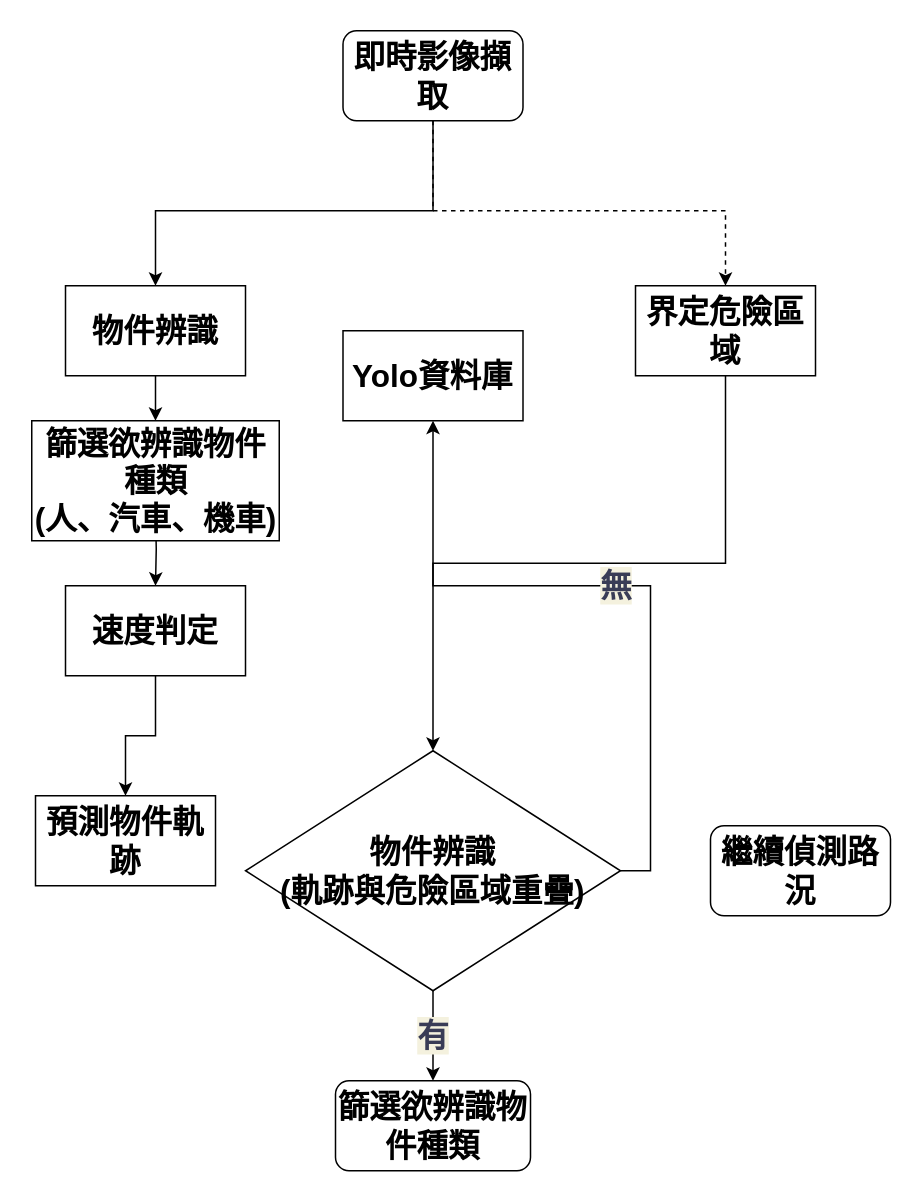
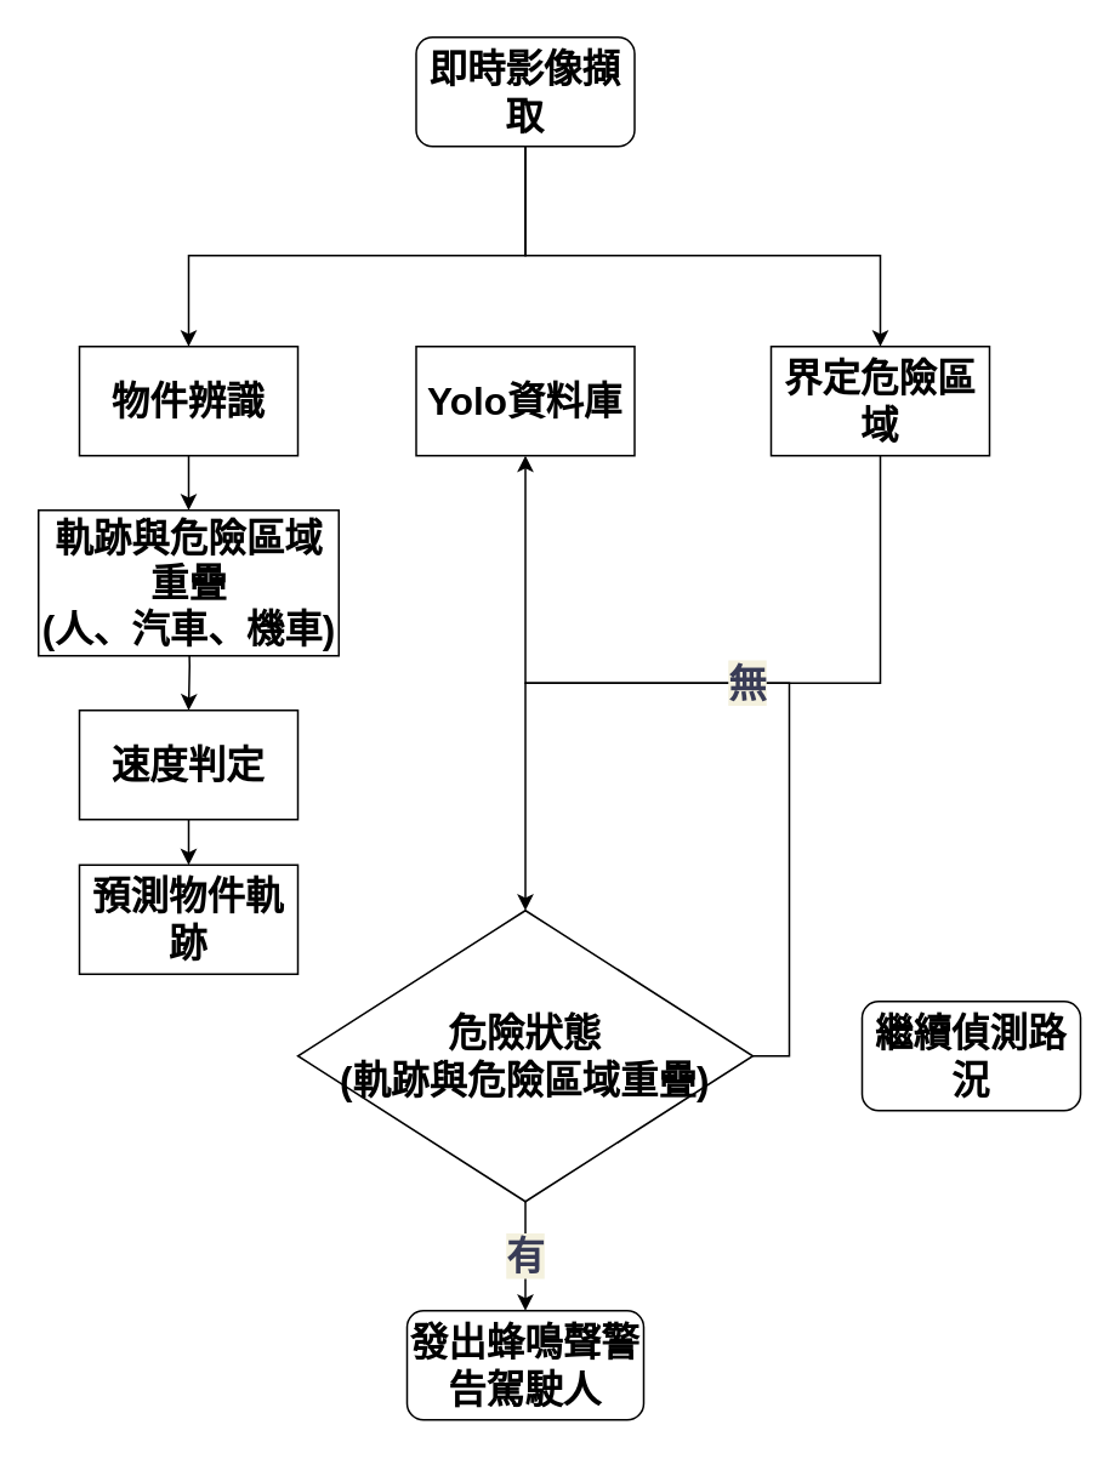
- <mxCell id="5" style="edgeStyle=orthogonalEdgeStyle;rounded=0;orthogonalLoop=1;jettySize=auto;html=1;entryX=0.5;entryY=0;entryDx=0;entryDy=0;labelBackgroundColor=#F4F1DE;fontColor=#393C56;fontSize=21;dashed=1;" edge="1" parent="1" source="6" target="15"><mxGeometry relative="1" as="geometry"><mxPoint x="483" y="180" as="targetPoint" /><Array as="points"><mxPoint x="288" y="140" /><mxPoint x="483" y="140" /></Array></mxGeometry></mxCell>
+ <mxCell id="5" style="edgeStyle=orthogonalEdgeStyle;rounded=0;orthogonalLoop=1;jettySize=auto;html=1;entryX=0.5;entryY=0;entryDx=0;entryDy=0;labelBackgroundColor=#F4F1DE;fontColor=#393C56;fontSize=21;" edge="1" parent="1" source="6" target="15"><mxGeometry relative="1" as="geometry"><mxPoint x="483" y="180" as="targetPoint" /><Array as="points"><mxPoint x="288" y="140" /><mxPoint x="483" y="140" /></Array></mxGeometry></mxCell>
- <mxCell id="7" value="&lt;font style=&quot;font-size: 21px;&quot;&gt;&lt;b style=&quot;font-size: 21px;&quot;&gt;Yolo資料庫&lt;/b&gt;&lt;/font&gt;" style="rounded=0;whiteSpace=wrap;html=1;flipH=1;fontSize=21;" vertex="1" parent="1"><mxGeometry x="228" y="220" width="120" height="60" as="geometry" /></mxCell>
+ <mxCell id="7" value="&lt;font style=&quot;font-size: 21px;&quot;&gt;&lt;b style=&quot;font-size: 21px;&quot;&gt;Yolo資料庫&lt;/b&gt;&lt;/font&gt;" style="rounded=0;whiteSpace=wrap;html=1;flipH=1;fontSize=21;" vertex="1" parent="1"><mxGeometry x="228" y="190" width="120" height="60" as="geometry" /></mxCell>
- <mxCell id="10" value="&lt;font style=&quot;font-size: 21px;&quot;&gt;&lt;b style=&quot;font-size: 21px;&quot;&gt;篩選欲辨識物件種類&lt;br style=&quot;font-size: 21px;&quot;&gt;(人、汽車、機車)&lt;/b&gt;&lt;/font&gt;" style="rounded=0;whiteSpace=wrap;html=1;flipH=0;fontSize=21;" vertex="1" parent="1"><mxGeometry x="20.5" y="280" width="165" height="80" as="geometry" /></mxCell>
+ <mxCell id="10" value="&lt;font style=&quot;font-size: 21px;&quot;&gt;&lt;b style=&quot;font-size: 21px;&quot;&gt;軌跡與危險區域重疊&lt;br style=&quot;font-size: 21px;&quot;&gt;(人、汽車、機車)&lt;/b&gt;&lt;/font&gt;" style="rounded=0;whiteSpace=wrap;html=1;flipH=0;fontSize=21;" vertex="1" parent="1"><mxGeometry x="20.5" y="280" width="165" height="80" as="geometry" /></mxCell>
- <mxCell id="8" value="&lt;font style=&quot;font-size: 21px;&quot;&gt;&lt;b style=&quot;font-size: 21px;&quot;&gt;預測物件軌跡&lt;/b&gt;&lt;/font&gt;" style="rounded=0;whiteSpace=wrap;html=1;flipH=0;fontSize=21;" vertex="1" parent="1"><mxGeometry x="23" y="530" width="120" height="60" as="geometry" /></mxCell>
+ <mxCell id="8" value="&lt;font style=&quot;font-size: 21px;&quot;&gt;&lt;b style=&quot;font-size: 21px;&quot;&gt;預測物件軌跡&lt;/b&gt;&lt;/font&gt;" style="rounded=0;whiteSpace=wrap;html=1;flipH=0;fontSize=21;" vertex="1" parent="1"><mxGeometry x="43" y="475" width="120" height="60" as="geometry" /></mxCell>
- <mxCell id="18" value="&lt;font style=&quot;font-size: 21px;&quot;&gt;&lt;b style=&quot;font-size: 21px;&quot;&gt;物件辨識&lt;br style=&quot;font-size: 21px;&quot;&gt;(軌跡與危險區域重疊)&lt;/b&gt;&lt;/font&gt;" style="rhombus;whiteSpace=wrap;html=1;fontFamily=Helvetica;fontSize=21;align=center;" vertex="1" parent="1"><mxGeometry x="163" y="500" width="250" height="160" as="geometry" /></mxCell>
+ <mxCell id="18" value="&lt;font style=&quot;font-size: 21px;&quot;&gt;&lt;b style=&quot;font-size: 21px;&quot;&gt;危險狀態&lt;br style=&quot;font-size: 21px;&quot;&gt;(軌跡與危險區域重疊)&lt;/b&gt;&lt;/font&gt;" style="rhombus;whiteSpace=wrap;html=1;fontFamily=Helvetica;fontSize=21;align=center;" vertex="1" parent="1"><mxGeometry x="163" y="500" width="250" height="160" as="geometry" /></mxCell>
- <mxCell id="13" value="&lt;font style=&quot;font-size: 21px;&quot;&gt;&lt;b style=&quot;font-size: 21px;&quot;&gt;篩選欲辨識物件種類&lt;/b&gt;&lt;/font&gt;" style="rounded=1;whiteSpace=wrap;html=1;fontFamily=Helvetica;fontSize=21;align=center;" vertex="1" parent="1"><mxGeometry x="223" y="720" width="130" height="60" as="geometry" /></mxCell>
+ <mxCell id="13" value="&lt;font style=&quot;font-size: 21px;&quot;&gt;&lt;b style=&quot;font-size: 21px;&quot;&gt;發出蜂鳴聲警告駕駛人&lt;/b&gt;&lt;/font&gt;" style="rounded=1;whiteSpace=wrap;html=1;fontFamily=Helvetica;fontSize=21;align=center;" vertex="1" parent="1"><mxGeometry x="223" y="720" width="130" height="60" as="geometry" /></mxCell>
